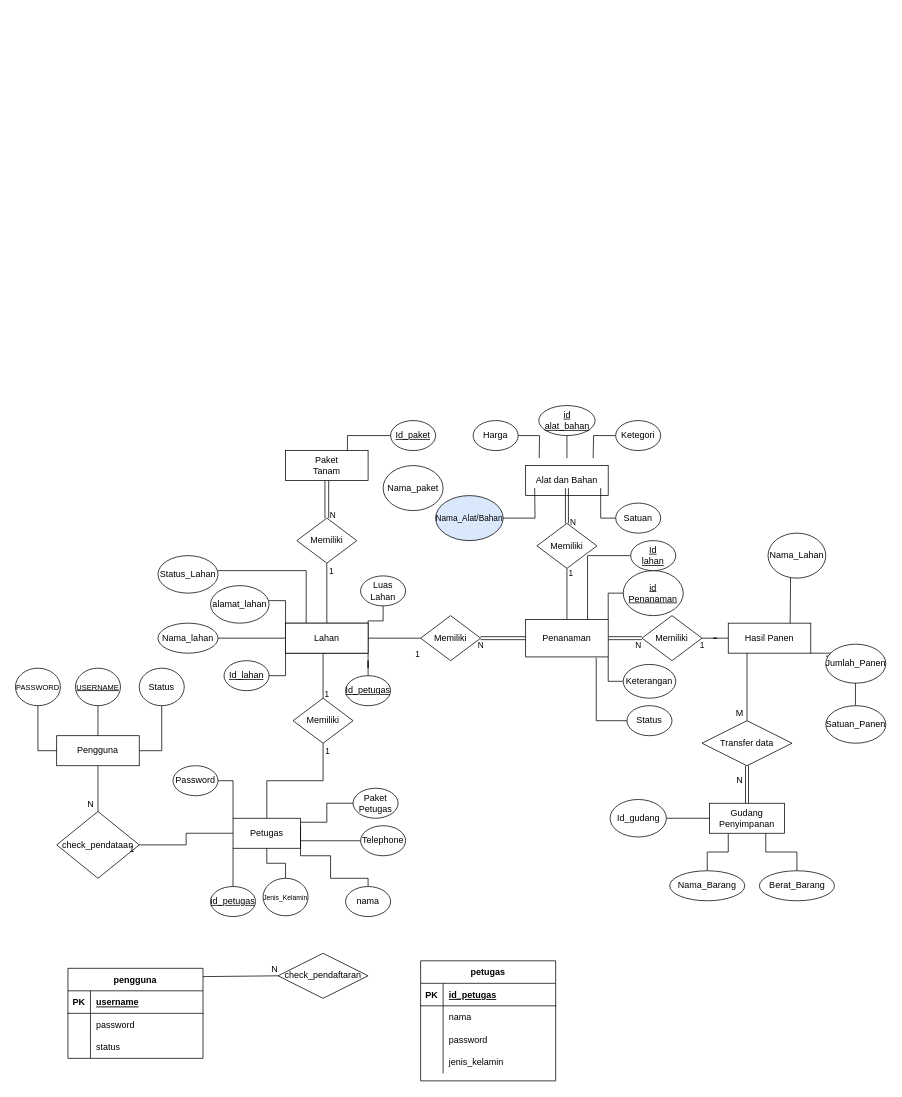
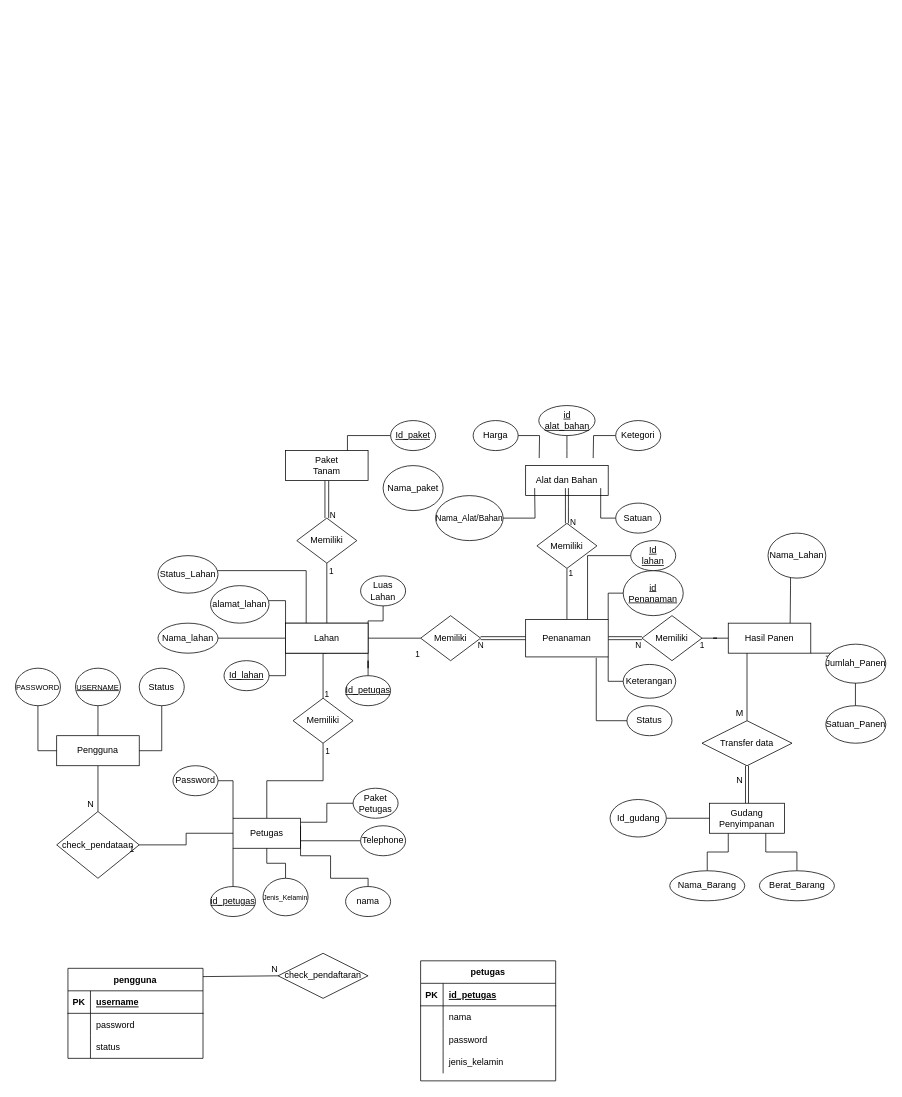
- <mxCell id="83" value="&lt;font style=&quot;font-size: 11px&quot;&gt;Nama_Alat/Bahan&lt;/font&gt;" style="ellipse;whiteSpace=wrap;html=1;fillColor=#dae8fc;" parent="1" vertex="1"><mxGeometry x="580" y="660" width="90" height="60" as="geometry" /></mxCell>
+ <mxCell id="83" value="&lt;font style=&quot;font-size: 11px&quot;&gt;Nama_Alat/Bahan&lt;/font&gt;" style="ellipse;whiteSpace=wrap;html=1;" parent="1" vertex="1"><mxGeometry x="580" y="660" width="90" height="60" as="geometry" /></mxCell>
